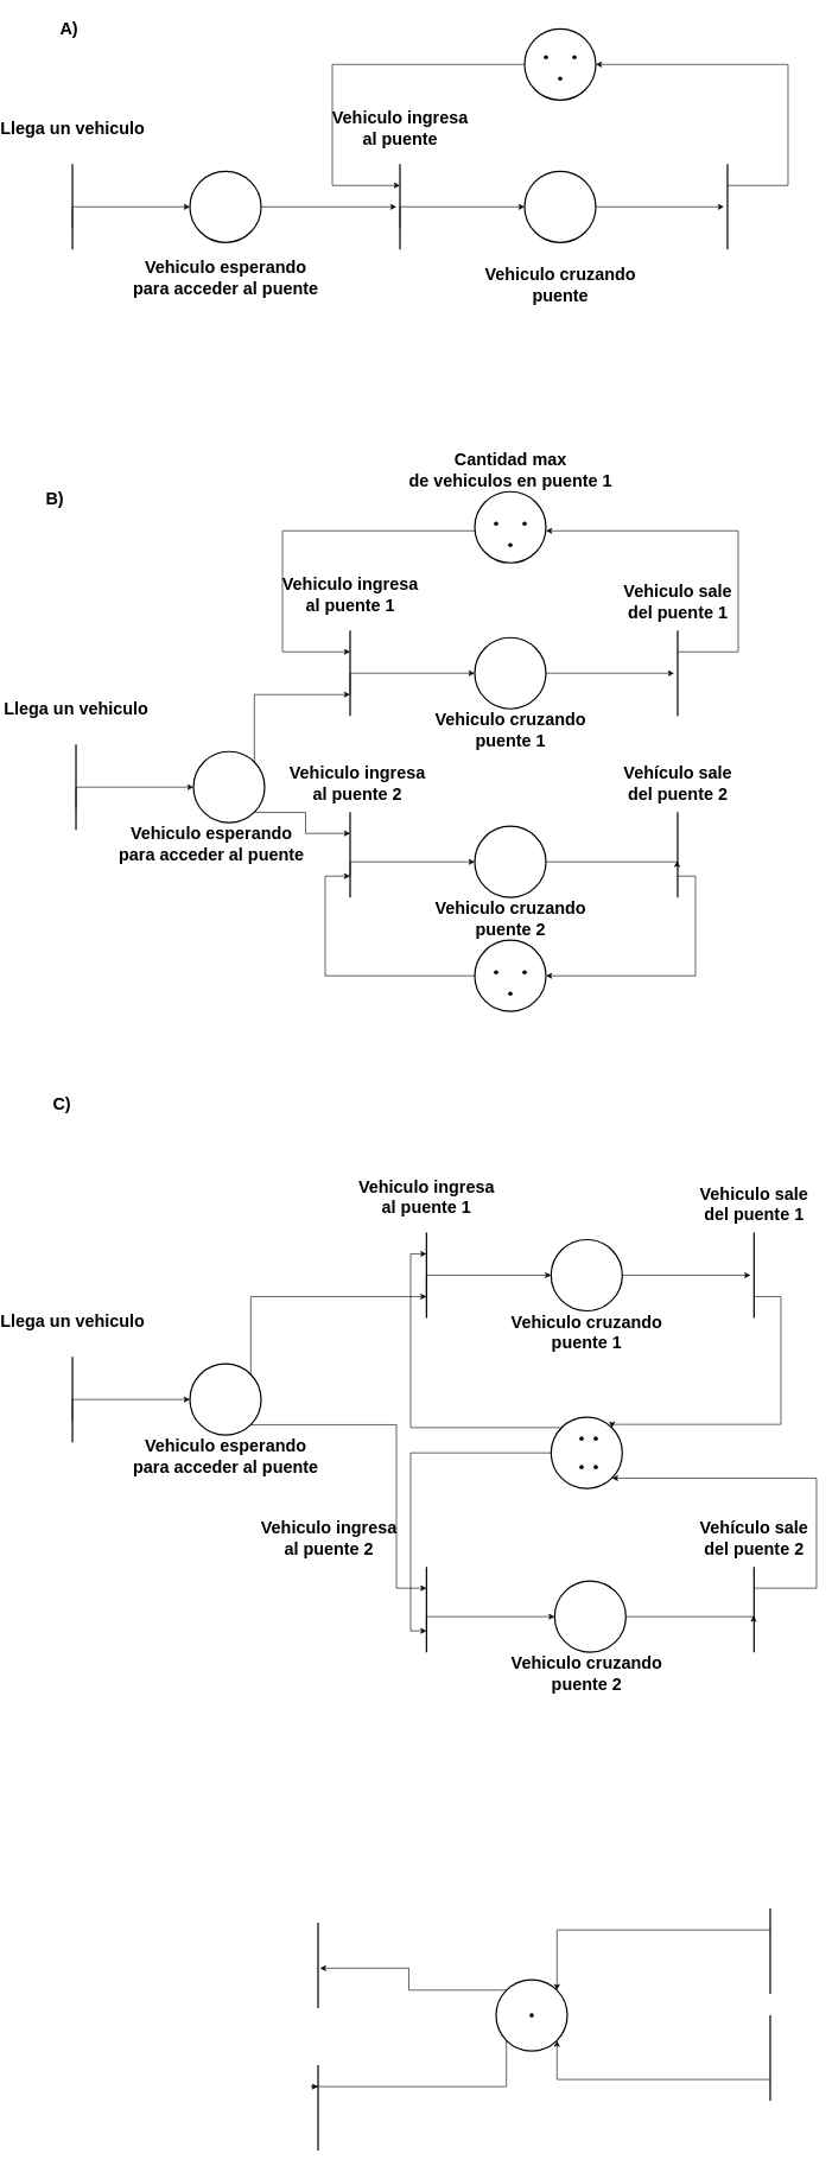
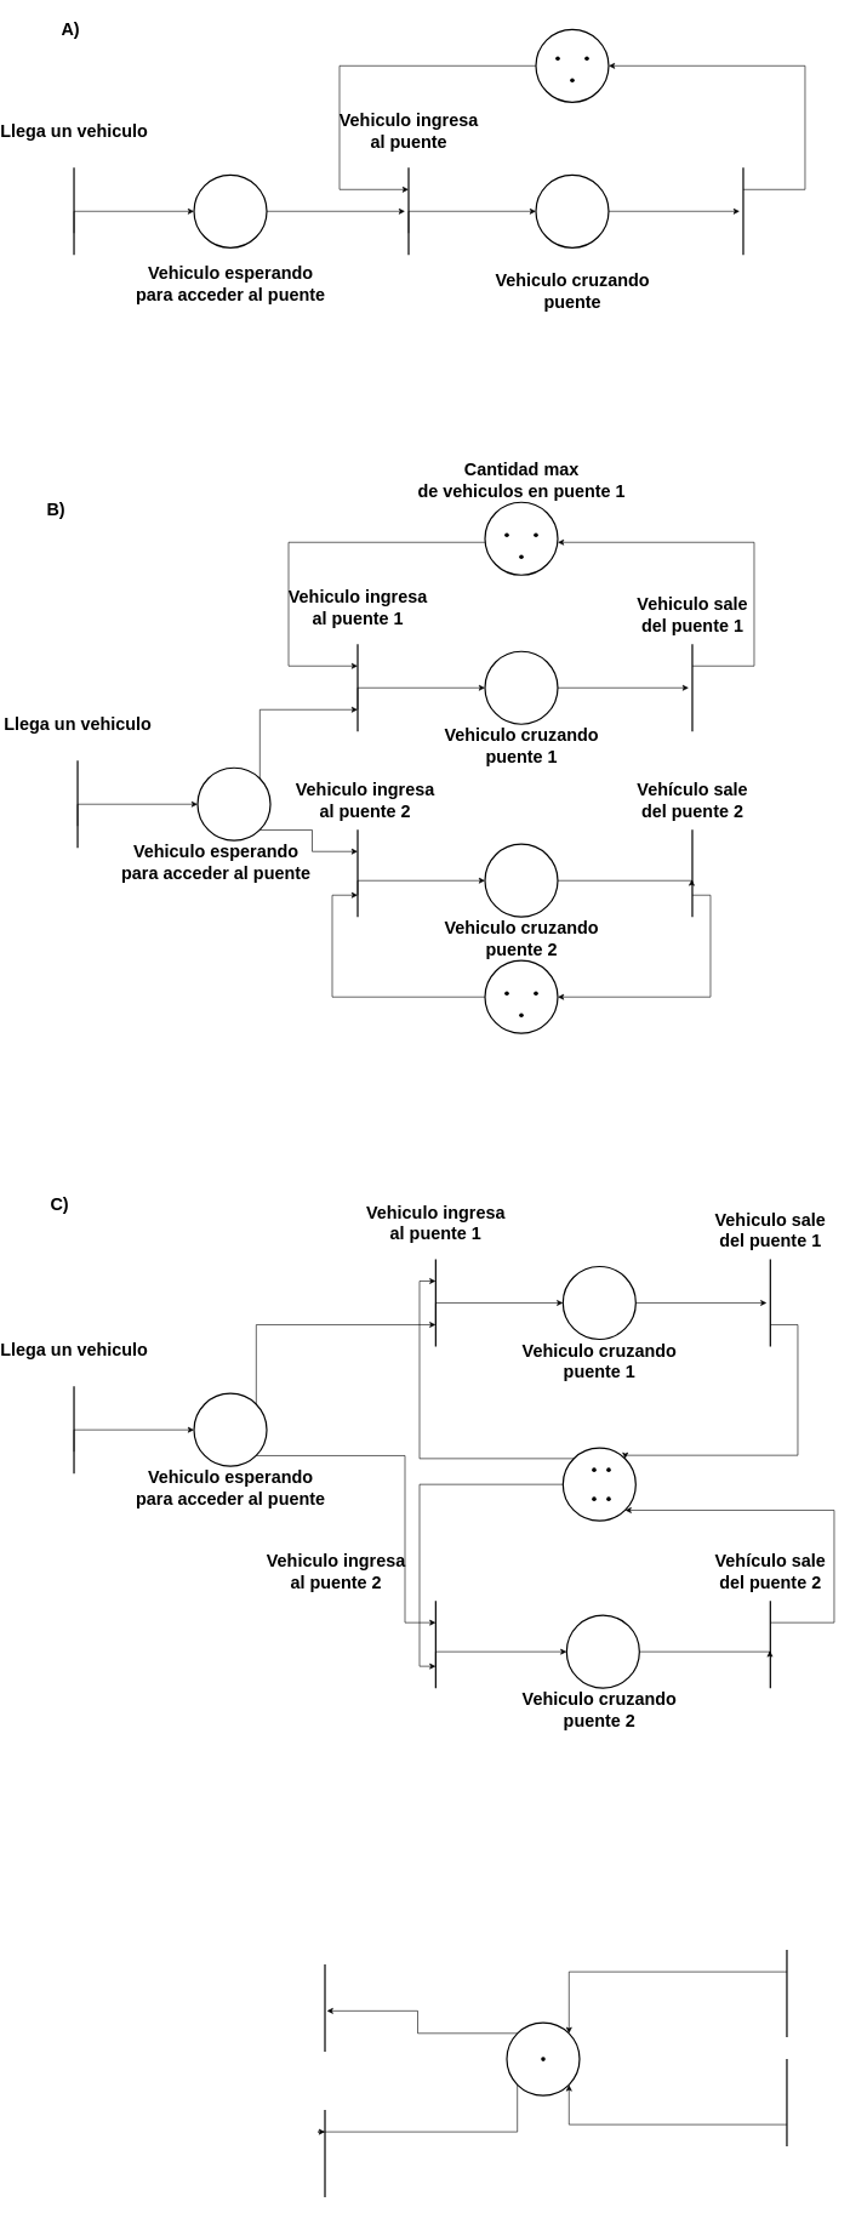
- <mxCell id="91" value="&lt;font style=&quot;vertical-align: inherit&quot;&gt;&lt;font style=&quot;vertical-align: inherit&quot;&gt;&lt;font style=&quot;vertical-align: inherit&quot;&gt;&lt;font style=&quot;vertical-align: inherit&quot;&gt;&lt;font style=&quot;vertical-align: inherit&quot;&gt;&lt;font style=&quot;vertical-align: inherit&quot;&gt;C)&lt;/font&gt;&lt;/font&gt;&lt;/font&gt;&lt;/font&gt;&lt;/font&gt;&lt;/font&gt;" style="text;strokeColor=none;fillColor=none;html=1;fontSize=24;fontStyle=1;verticalAlign=middle;align=center;" parent="1" vertex="1"><mxGeometry x="30" y="1530" width="100" height="40" as="geometry" /></mxCell>
+ <mxCell id="91" value="&lt;font style=&quot;vertical-align: inherit&quot;&gt;&lt;font style=&quot;vertical-align: inherit&quot;&gt;&lt;font style=&quot;vertical-align: inherit&quot;&gt;&lt;font style=&quot;vertical-align: inherit&quot;&gt;&lt;font style=&quot;vertical-align: inherit&quot;&gt;&lt;font style=&quot;vertical-align: inherit&quot;&gt;C)&lt;/font&gt;&lt;/font&gt;&lt;/font&gt;&lt;/font&gt;&lt;/font&gt;&lt;/font&gt;" style="text;strokeColor=none;fillColor=none;html=1;fontSize=24;fontStyle=1;verticalAlign=middle;align=center;" parent="1" vertex="1"><mxGeometry x="25" y="1635" width="100" height="40" as="geometry" /></mxCell>
